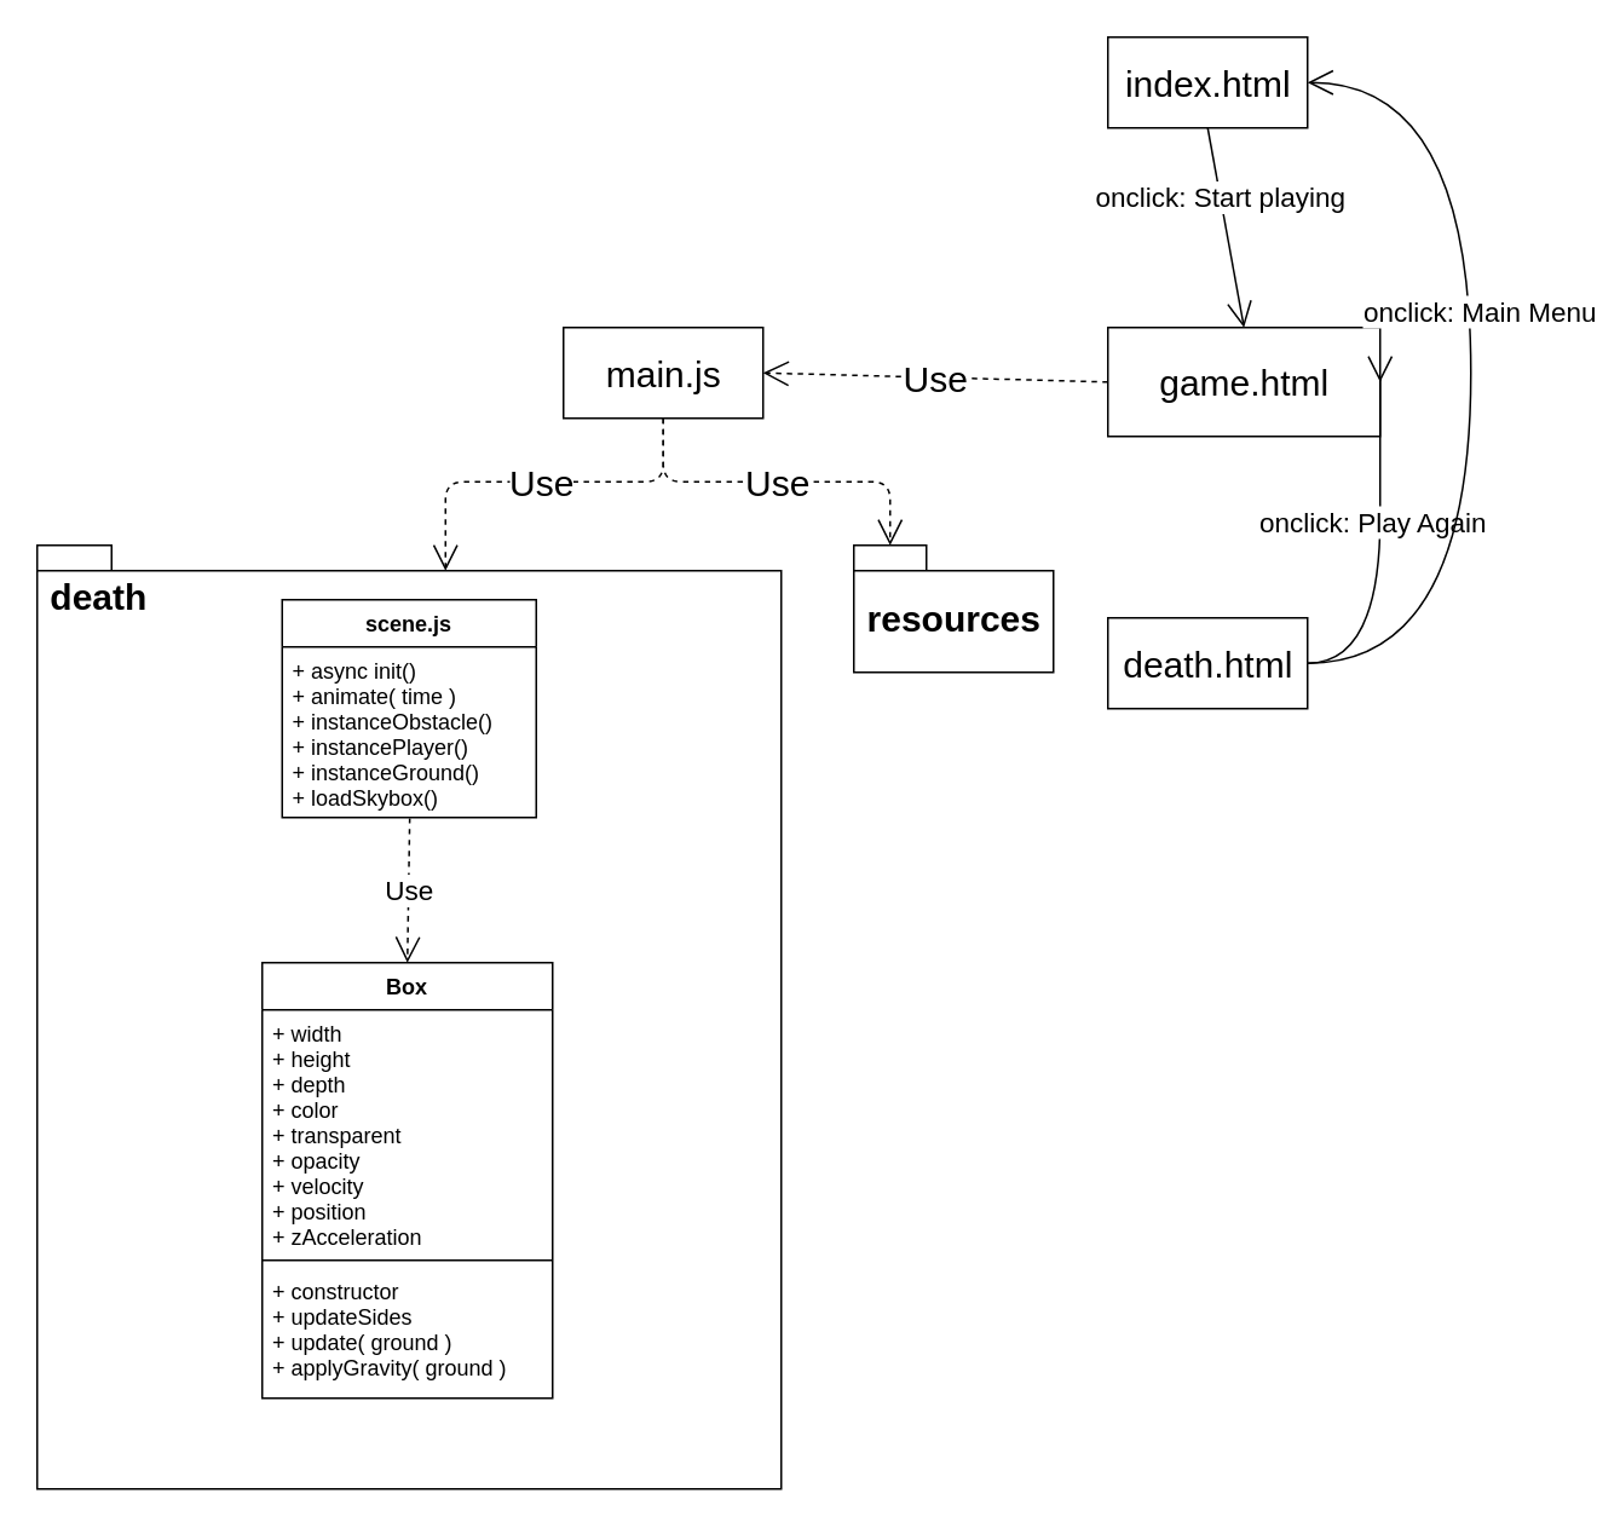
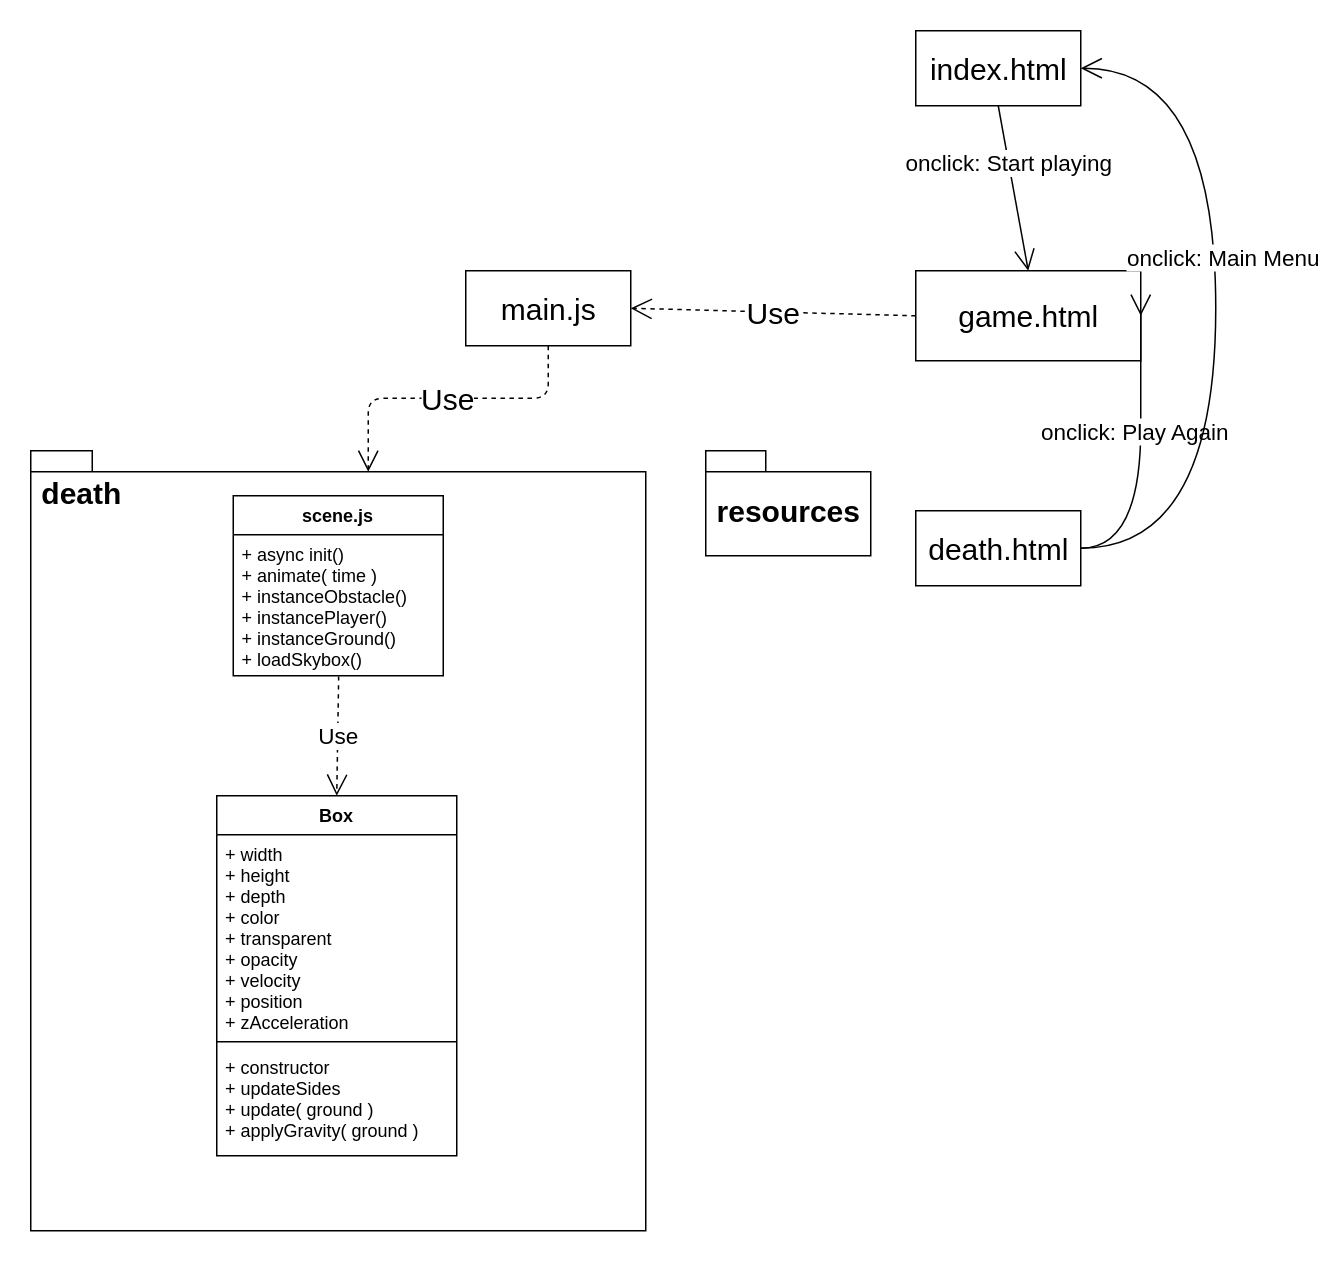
- <mxCell id="12" value="&lt;font style=&quot;font-size: 20px;&quot;&gt;Use&lt;/font&gt;" style="endArrow=open;endSize=12;dashed=1;html=1;exitX=0.5;exitY=1;exitDx=0;exitDy=0;entryX=0;entryY=0;entryDx=20;entryDy=0;entryPerimeter=0;edgeStyle=orthogonalEdgeStyle;" edge="1" parent="1" source="10" target="9"><mxGeometry width="160" relative="1" as="geometry"><mxPoint x="180" y="590" as="sourcePoint" /><mxPoint x="340" y="590" as="targetPoint" /></mxGeometry></mxCell>
